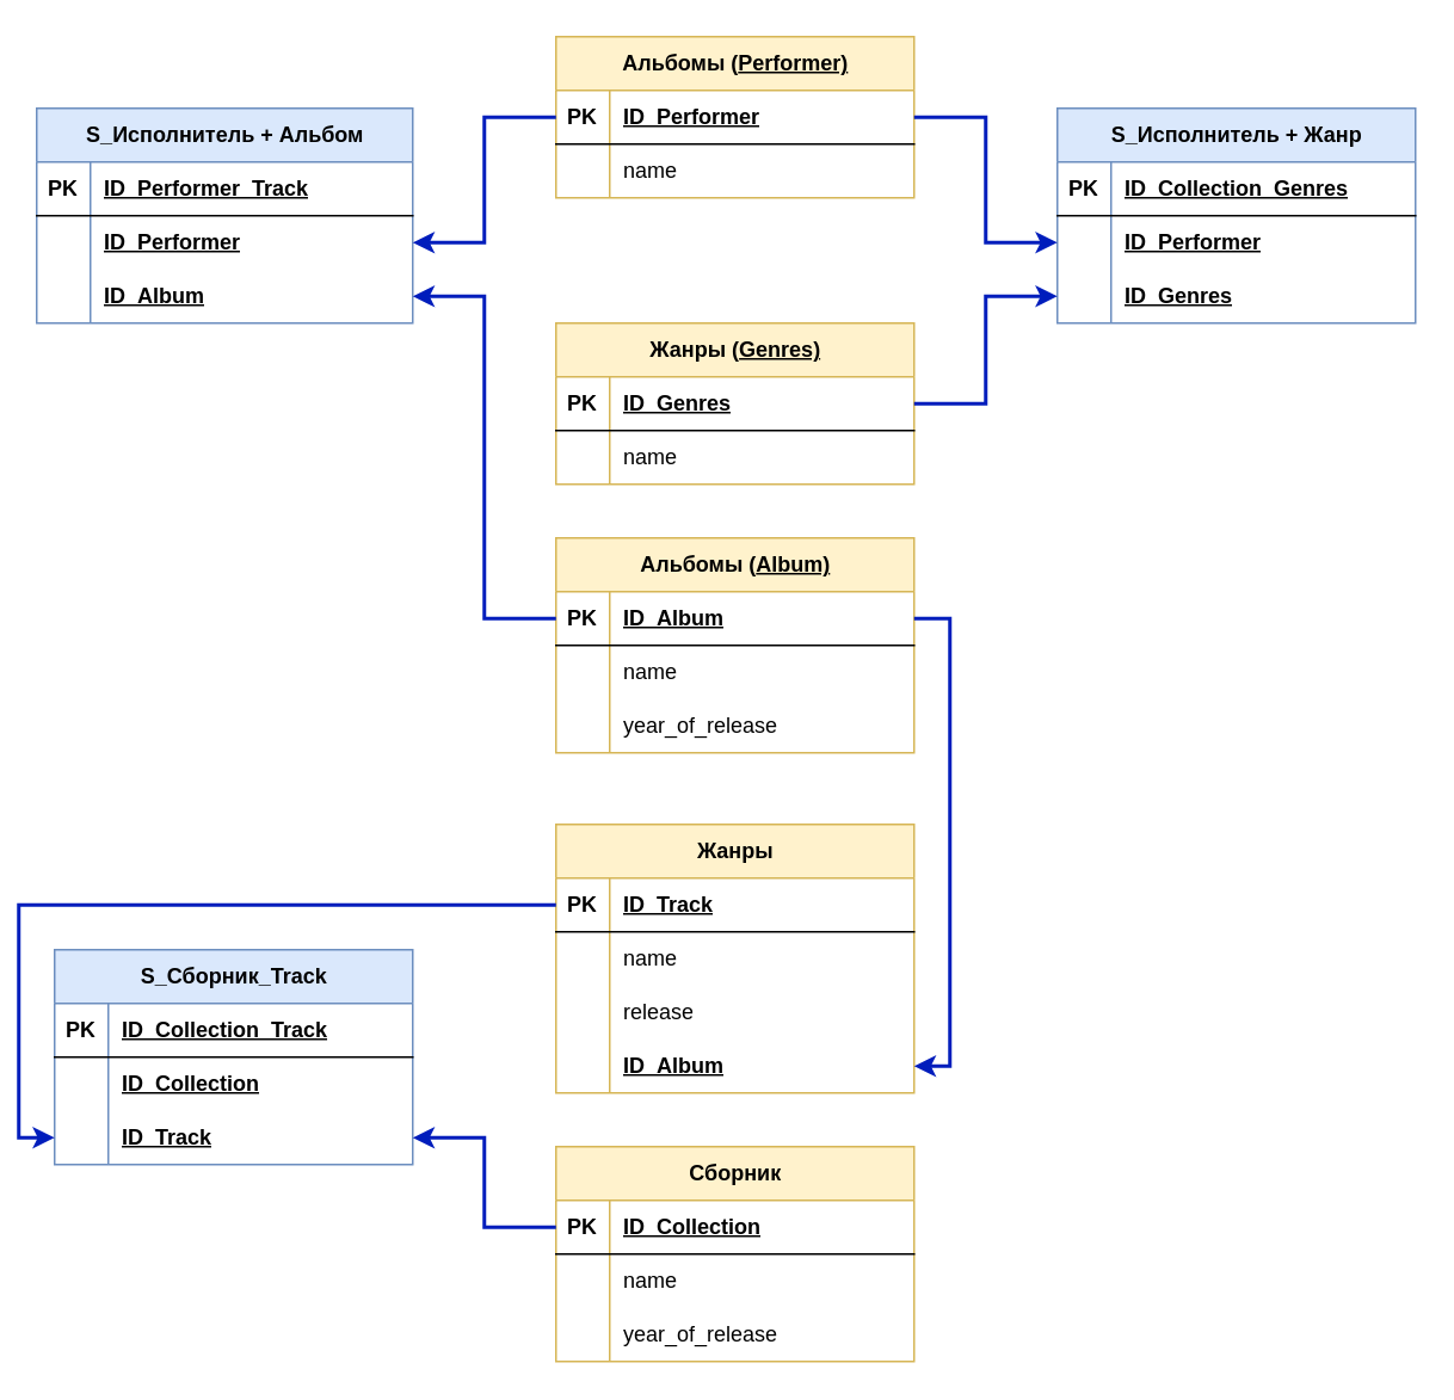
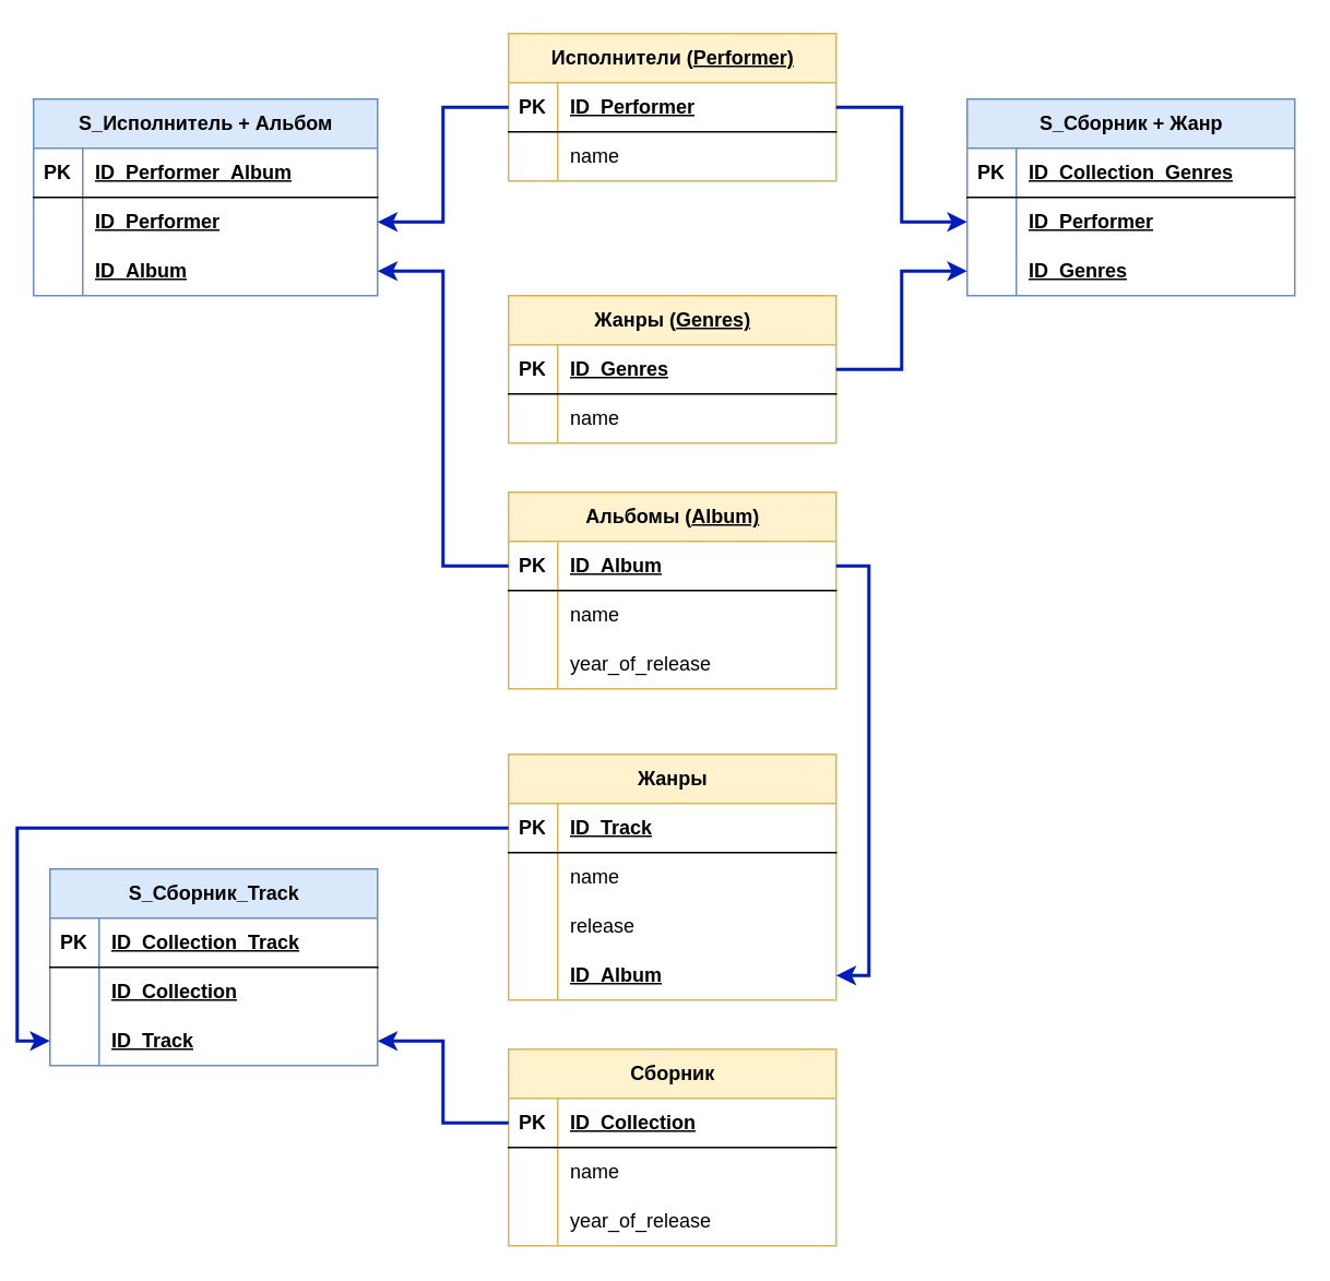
- <mxCell id="9" value="Альбомы (&lt;span style=&quot;text-align: left; text-wrap-mode: wrap; text-decoration-line: underline;&quot;&gt;Performer)&lt;/span&gt;" style="shape=table;startSize=30;container=1;collapsible=1;childLayout=tableLayout;fixedRows=1;rowLines=0;fontStyle=1;align=center;resizeLast=1;html=1;fillColor=#fff2cc;strokeColor=#d6b656;" parent="1" vertex="1"><mxGeometry y="20" width="200" height="90" as="geometry" x="310" /></mxCell>
+ <mxCell id="9" value="Исполнители (&lt;span style=&quot;text-align: left; text-wrap-mode: wrap; text-decoration-line: underline;&quot;&gt;Performer)&lt;/span&gt;" style="shape=table;startSize=30;container=1;collapsible=1;childLayout=tableLayout;fixedRows=1;rowLines=0;fontStyle=1;align=center;resizeLast=1;html=1;fillColor=#fff2cc;strokeColor=#d6b656;" parent="1" vertex="1"><mxGeometry y="20" width="200" height="90" as="geometry" x="310" /></mxCell>
- <mxCell id="39" value="S_Исполнитель + Жанр" style="shape=table;startSize=30;container=1;collapsible=1;childLayout=tableLayout;fixedRows=1;rowLines=0;fontStyle=1;align=center;resizeLast=1;html=1;fillColor=#dae8fc;strokeColor=#6c8ebf;" parent="1" vertex="1"><mxGeometry x="590" y="60" width="200" height="120" as="geometry" /></mxCell>
+ <mxCell id="39" value="S_Сборник + Жанр" style="shape=table;startSize=30;container=1;collapsible=1;childLayout=tableLayout;fixedRows=1;rowLines=0;fontStyle=1;align=center;resizeLast=1;html=1;fillColor=#dae8fc;strokeColor=#6c8ebf;" parent="1" vertex="1"><mxGeometry x="590" y="60" width="200" height="120" as="geometry" /></mxCell>
- <mxCell id="52" value="ID_Performer_Track" style="shape=partialRectangle;connectable=0;fillColor=none;top=0;left=0;bottom=0;right=0;align=left;spacingLeft=6;fontStyle=5;overflow=hidden;whiteSpace=wrap;html=1;" parent="50" vertex="1"><mxGeometry x="30" width="180" height="30" as="geometry"><mxRectangle width="180" height="30" as="alternateBounds" /></mxGeometry></mxCell>
+ <mxCell id="52" value="ID_Performer_Album" style="shape=partialRectangle;connectable=0;fillColor=none;top=0;left=0;bottom=0;right=0;align=left;spacingLeft=6;fontStyle=5;overflow=hidden;whiteSpace=wrap;html=1;" parent="50" vertex="1"><mxGeometry x="30" width="180" height="30" as="geometry"><mxRectangle width="180" height="30" as="alternateBounds" /></mxGeometry></mxCell>
